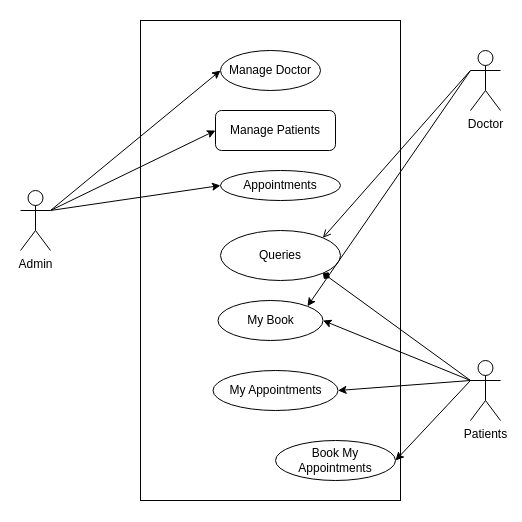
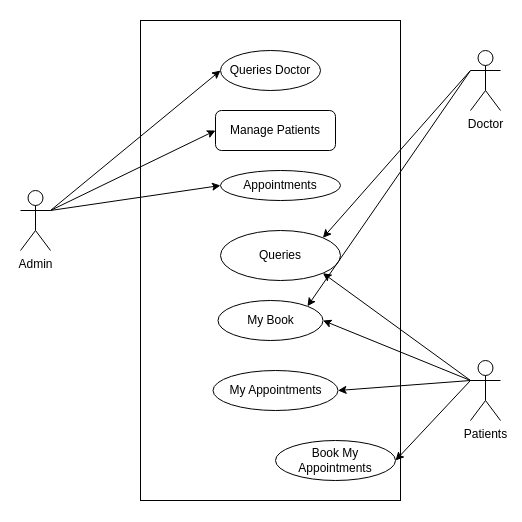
- <mxCell id="3" value="Manage Doctor" style="ellipse;whiteSpace=wrap;html=1;" vertex="1" parent="1"><mxGeometry x="220" y="50" width="100" height="40" as="geometry" /></mxCell>
+ <mxCell id="3" value="Queries Doctor" style="ellipse;whiteSpace=wrap;html=1;" vertex="1" parent="1"><mxGeometry x="220" y="50" width="100" height="40" as="geometry" /></mxCell>
- <mxCell id="13" value="" style="endArrow=open;html=1;entryX=1;entryY=0;entryDx=0;entryDy=0;exitX=0;exitY=0.333;exitDx=0;exitDy=0;exitPerimeter=0;" edge="1" parent="1" source="5" target="9"><mxGeometry width="50" height="50" relative="1" as="geometry"><mxPoint x="220" y="250" as="sourcePoint" /><mxPoint x="270" y="200" as="targetPoint" /></mxGeometry></mxCell>
+ <mxCell id="13" value="" style="endArrow=classic;html=1;entryX=1;entryY=0;entryDx=0;entryDy=0;exitX=0;exitY=0.333;exitDx=0;exitDy=0;exitPerimeter=0;" edge="1" parent="1" source="5" target="9"><mxGeometry width="50" height="50" relative="1" as="geometry"><mxPoint x="220" y="250" as="sourcePoint" /><mxPoint x="270" y="200" as="targetPoint" /></mxGeometry></mxCell>
- <mxCell id="21" value="" style="endArrow=diamond;html=1;exitX=0;exitY=0.333;exitDx=0;exitDy=0;exitPerimeter=0;entryX=1;entryY=1;entryDx=0;entryDy=0;" edge="1" parent="1" source="6" target="9"><mxGeometry width="50" height="50" relative="1" as="geometry"><mxPoint x="270" y="390" as="sourcePoint" /><mxPoint x="340" y="250" as="targetPoint" /></mxGeometry></mxCell>
+ <mxCell id="21" value="" style="endArrow=classic;html=1;exitX=0;exitY=0.333;exitDx=0;exitDy=0;exitPerimeter=0;entryX=1;entryY=1;entryDx=0;entryDy=0;" edge="1" parent="1" source="6" target="9"><mxGeometry width="50" height="50" relative="1" as="geometry"><mxPoint x="270" y="390" as="sourcePoint" /><mxPoint x="340" y="250" as="targetPoint" /></mxGeometry></mxCell>
